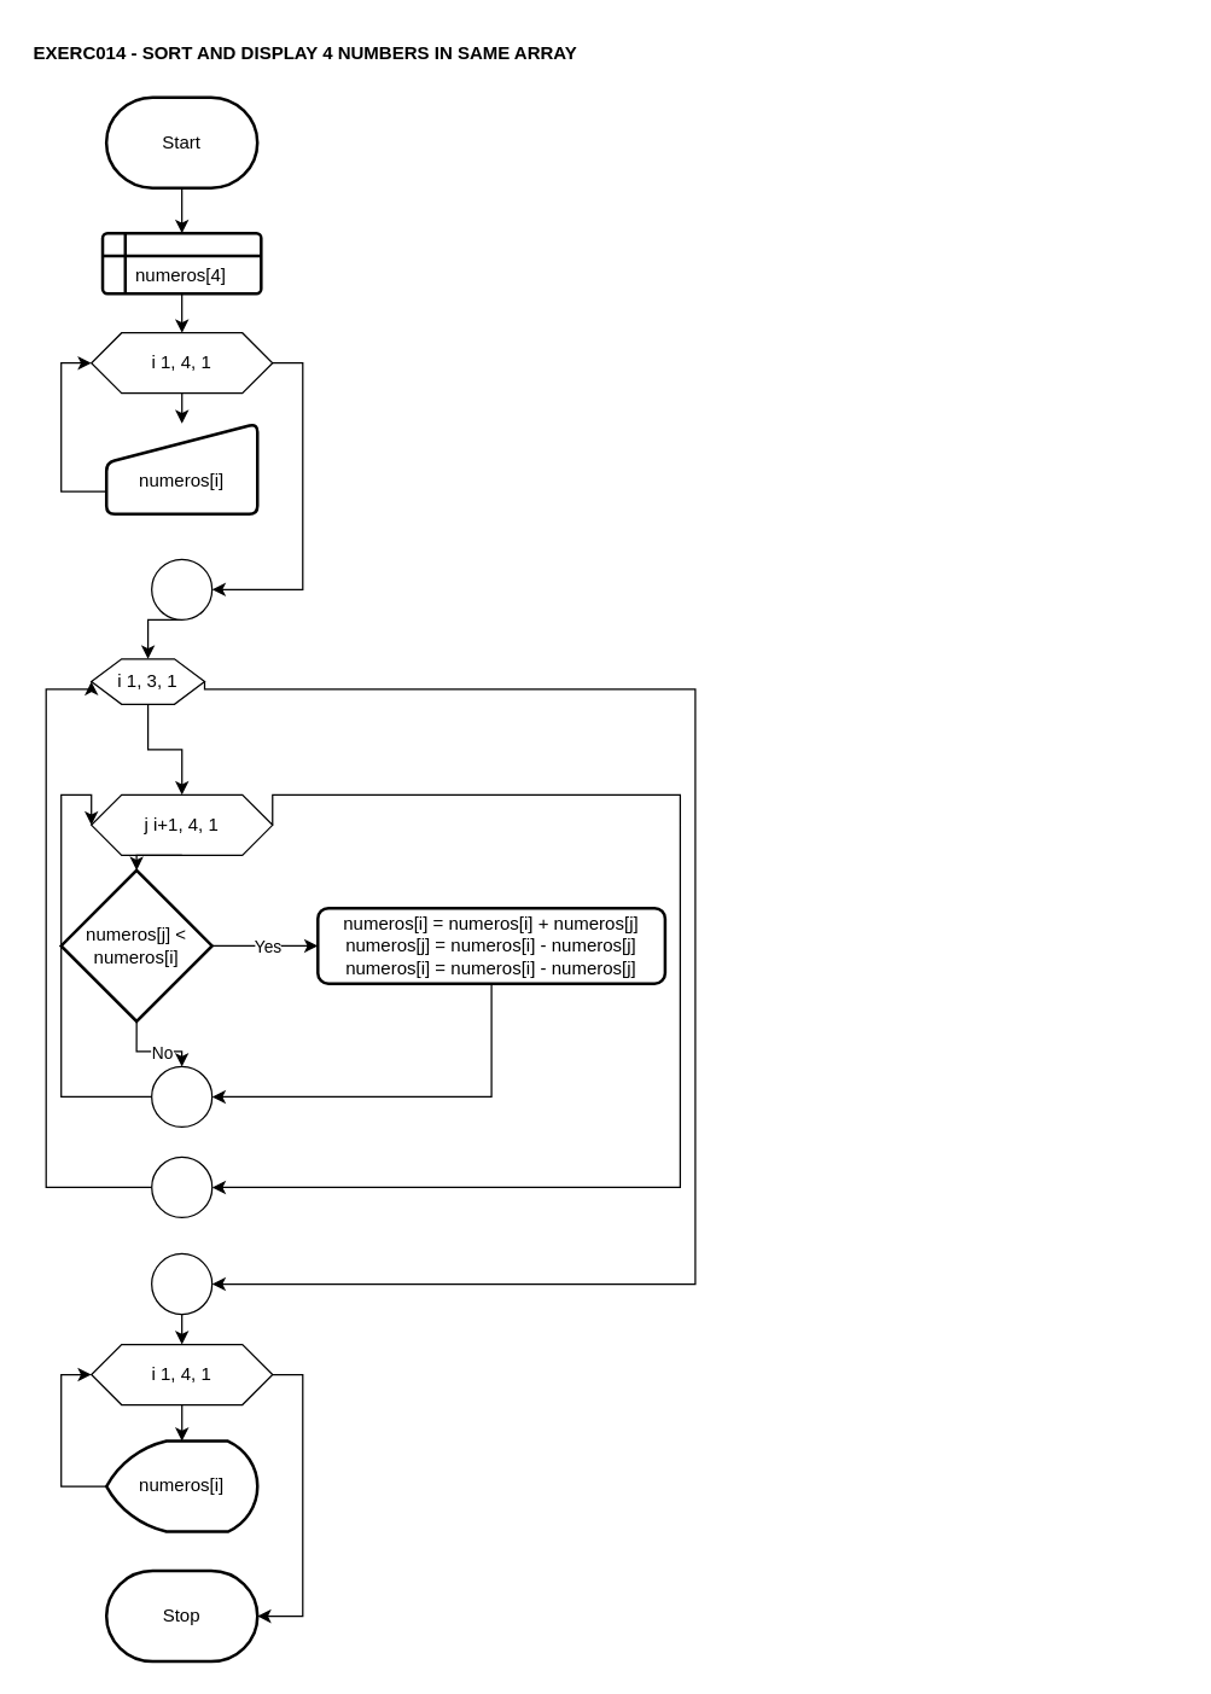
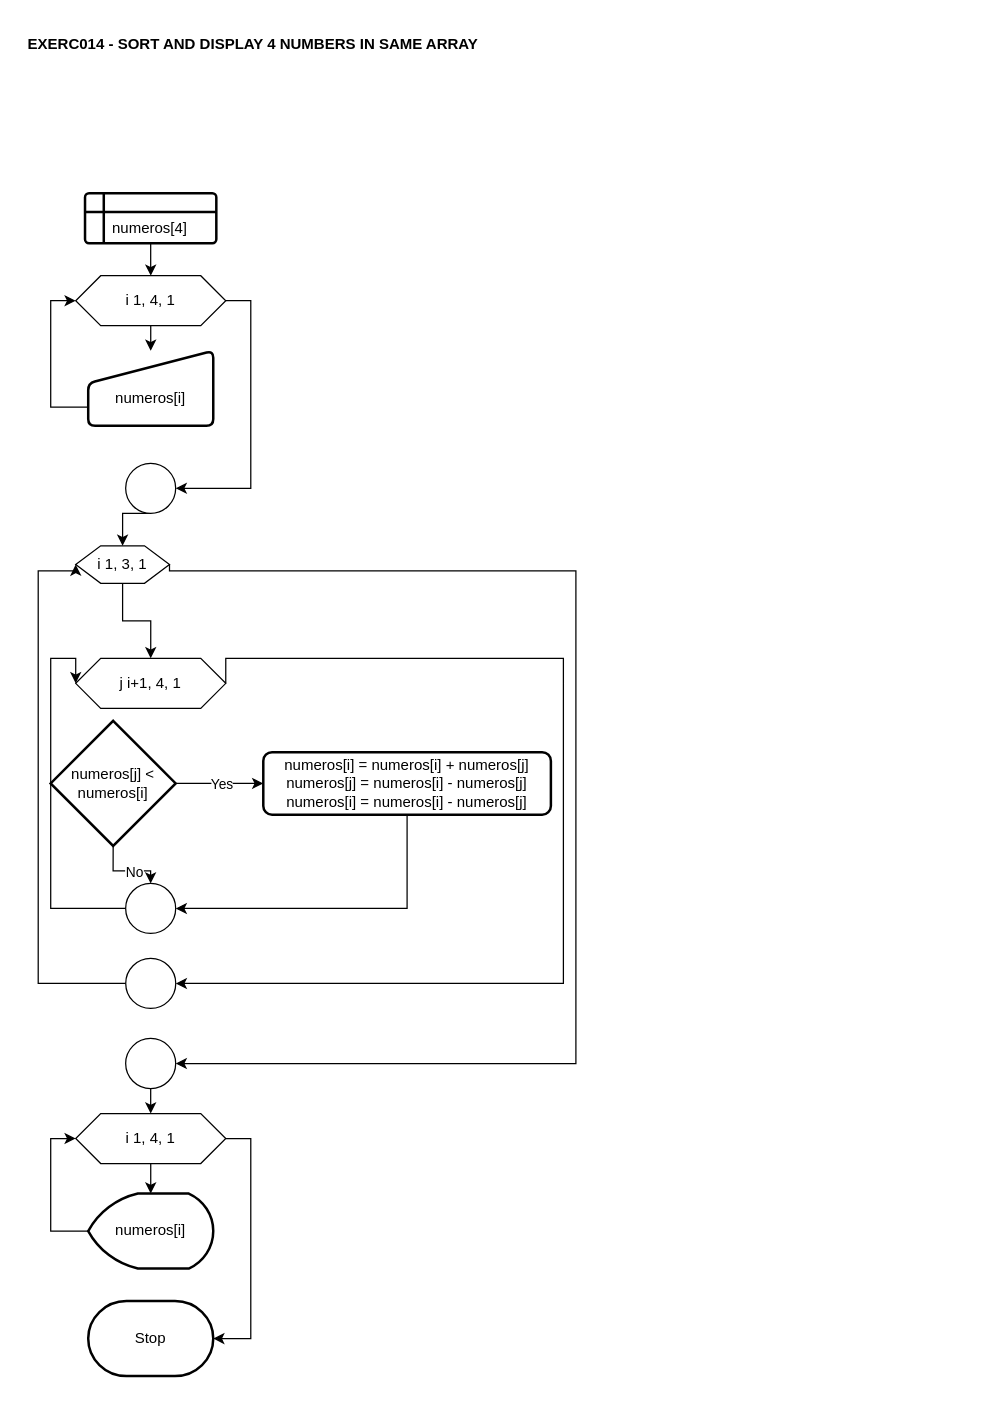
- <mxCell id="4" value="Start" style="strokeWidth=2;html=1;shape=mxgraph.flowchart.terminator;whiteSpace=wrap;" parent="1" vertex="1"><mxGeometry x="69.94" y="64" width="100" height="60" as="geometry" /></mxCell>
- <mxCell id="3" style="edgeStyle=orthogonalEdgeStyle;rounded=0;orthogonalLoop=1;jettySize=auto;html=1;exitX=0.5;exitY=1;exitDx=0;exitDy=0;exitPerimeter=0;entryX=0.5;entryY=0;entryDx=0;entryDy=0;" parent="1" source="4" target="6" edge="1"><mxGeometry relative="1" as="geometry" /></mxCell>
- <mxCell id="25" style="edgeStyle=orthogonalEdgeStyle;rounded=0;orthogonalLoop=1;jettySize=auto;html=1;exitX=0.5;exitY=1;exitDx=0;exitDy=0;entryX=0.5;entryY=0;entryDx=0;entryDy=0;entryPerimeter=0;" parent="1" source="14" target="19" edge="1"><mxGeometry relative="1" as="geometry" /></mxCell>
